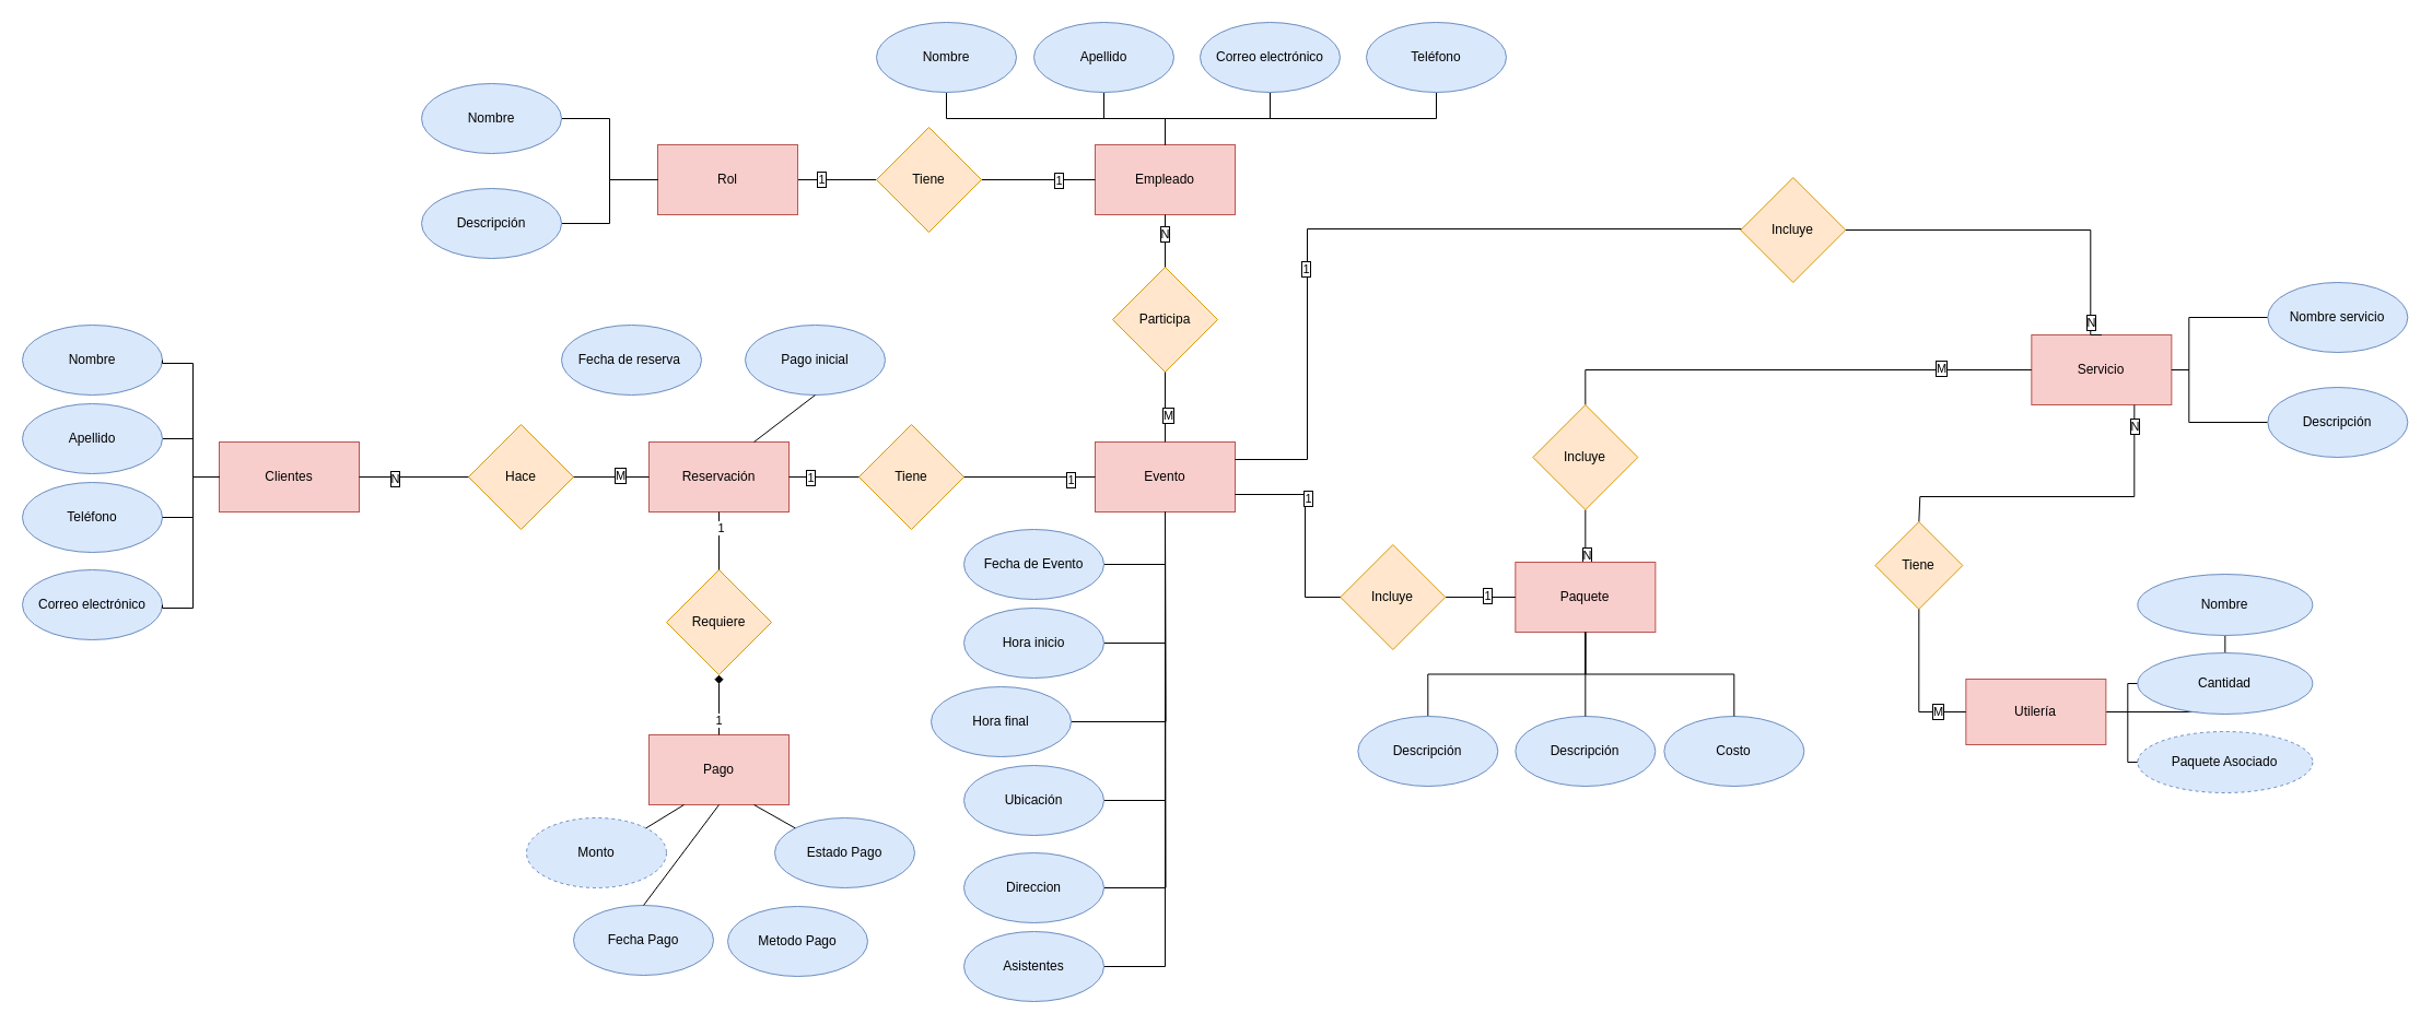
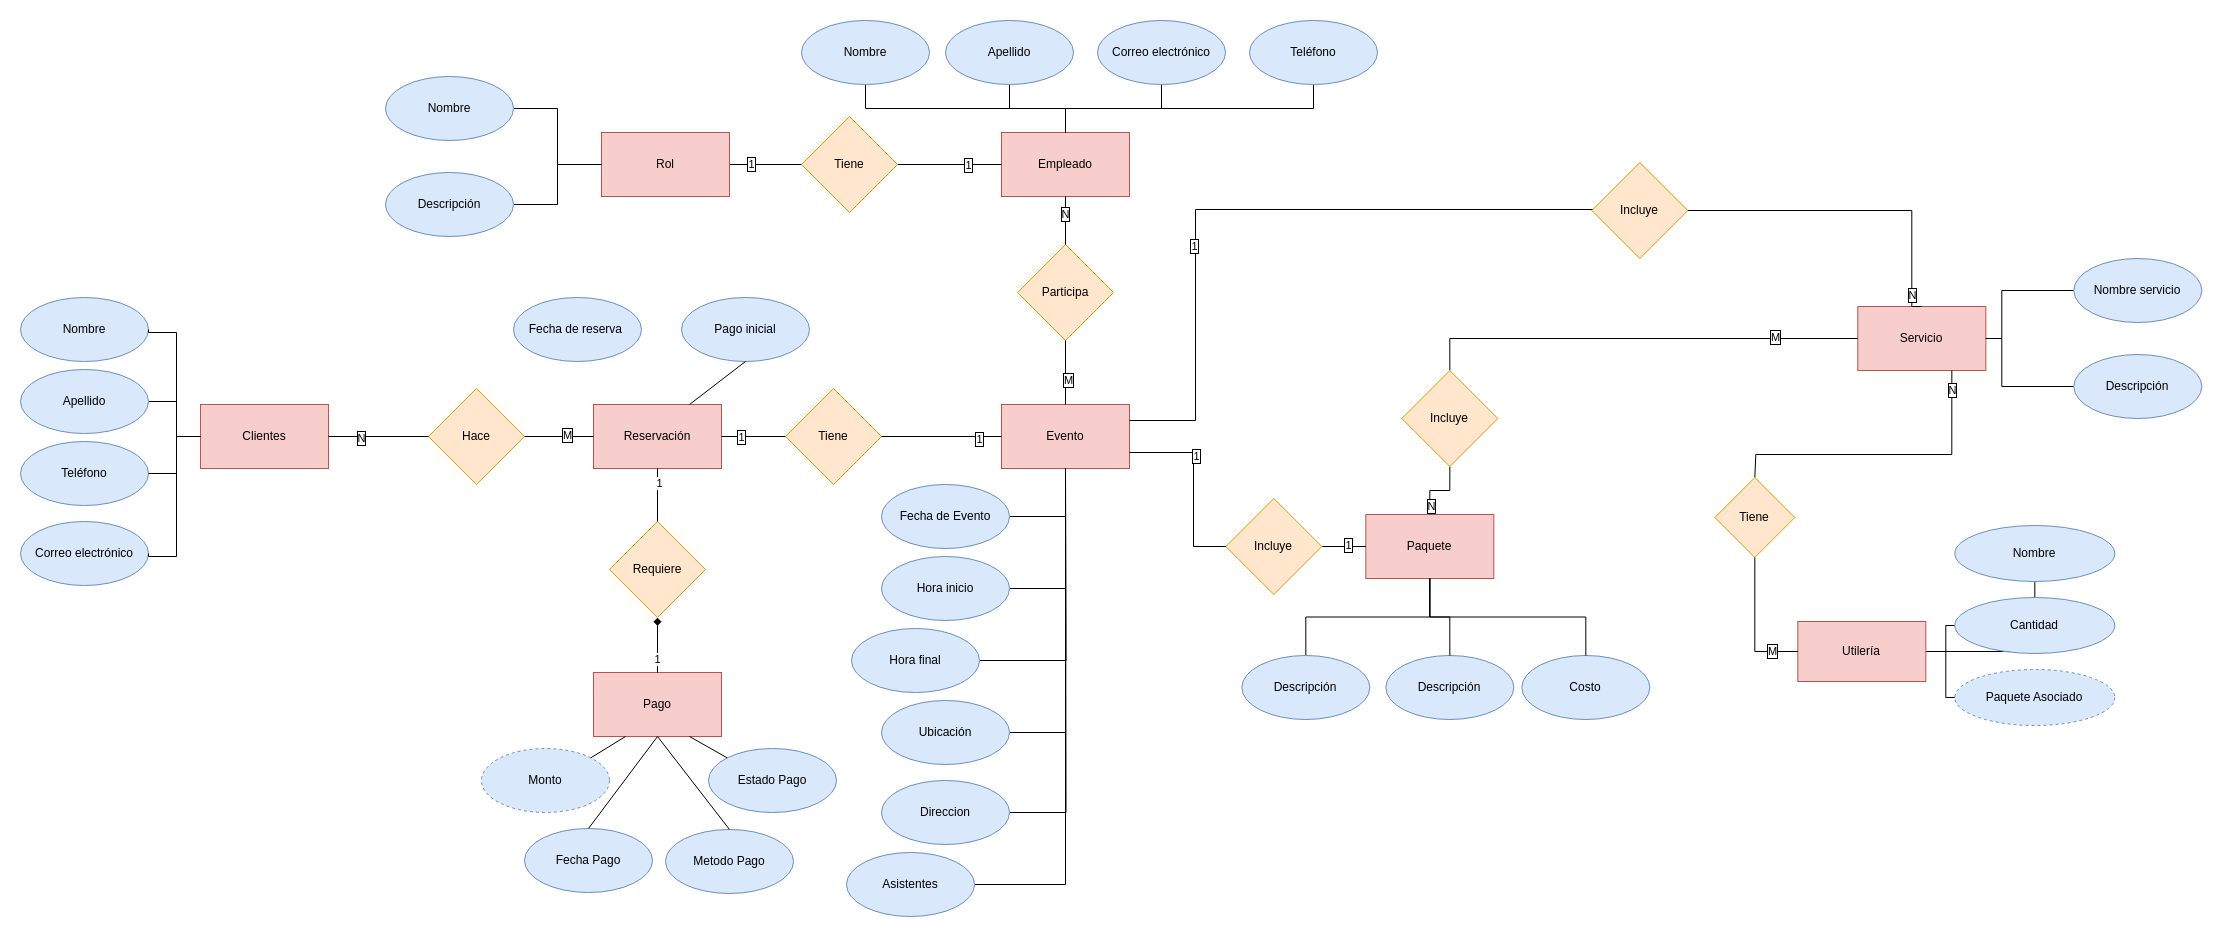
- <mxCell id="81" value="Paquete" style="rounded=0;whiteSpace=wrap;html=1;fillColor=#f8cecc;strokeColor=#b85450;" vertex="1" parent="1"><mxGeometry x="1385.337" y="513.996" width="128" height="64" as="geometry" /></mxCell>
+ <mxCell id="81" value="Paquete" style="rounded=0;whiteSpace=wrap;html=1;fillColor=#f8cecc;strokeColor=#b85450;" vertex="1" parent="1"><mxGeometry x="1365.337" y="513.996" width="128" height="64" as="geometry" /></mxCell>
+ <mxCell id="74" value="" style="endArrow=none;html=1;rounded=0;entryX=0.5;entryY=1;entryDx=0;entryDy=0;exitX=0.5;exitY=0;exitDx=0;exitDy=0;" parent="1" source="69" target="65" edge="1"><mxGeometry width="50" height="50" relative="1" as="geometry"><mxPoint x="652" y="822" as="sourcePoint" /><mxPoint x="702" y="772" as="targetPoint" /></mxGeometry></mxCell>
- <mxCell id="24" value="Asistentes" style="ellipse;whiteSpace=wrap;html=1;fillColor=#dae8fc;strokeColor=#6c8ebf;" parent="1" vertex="1"><mxGeometry x="881" y="852" width="128" height="64" as="geometry" /></mxCell>
+ <mxCell id="24" value="Asistentes" style="ellipse;whiteSpace=wrap;html=1;fillColor=#dae8fc;strokeColor=#6c8ebf;" parent="1" vertex="1"><mxGeometry x="846" y="852" width="128" height="64" as="geometry" /></mxCell>
